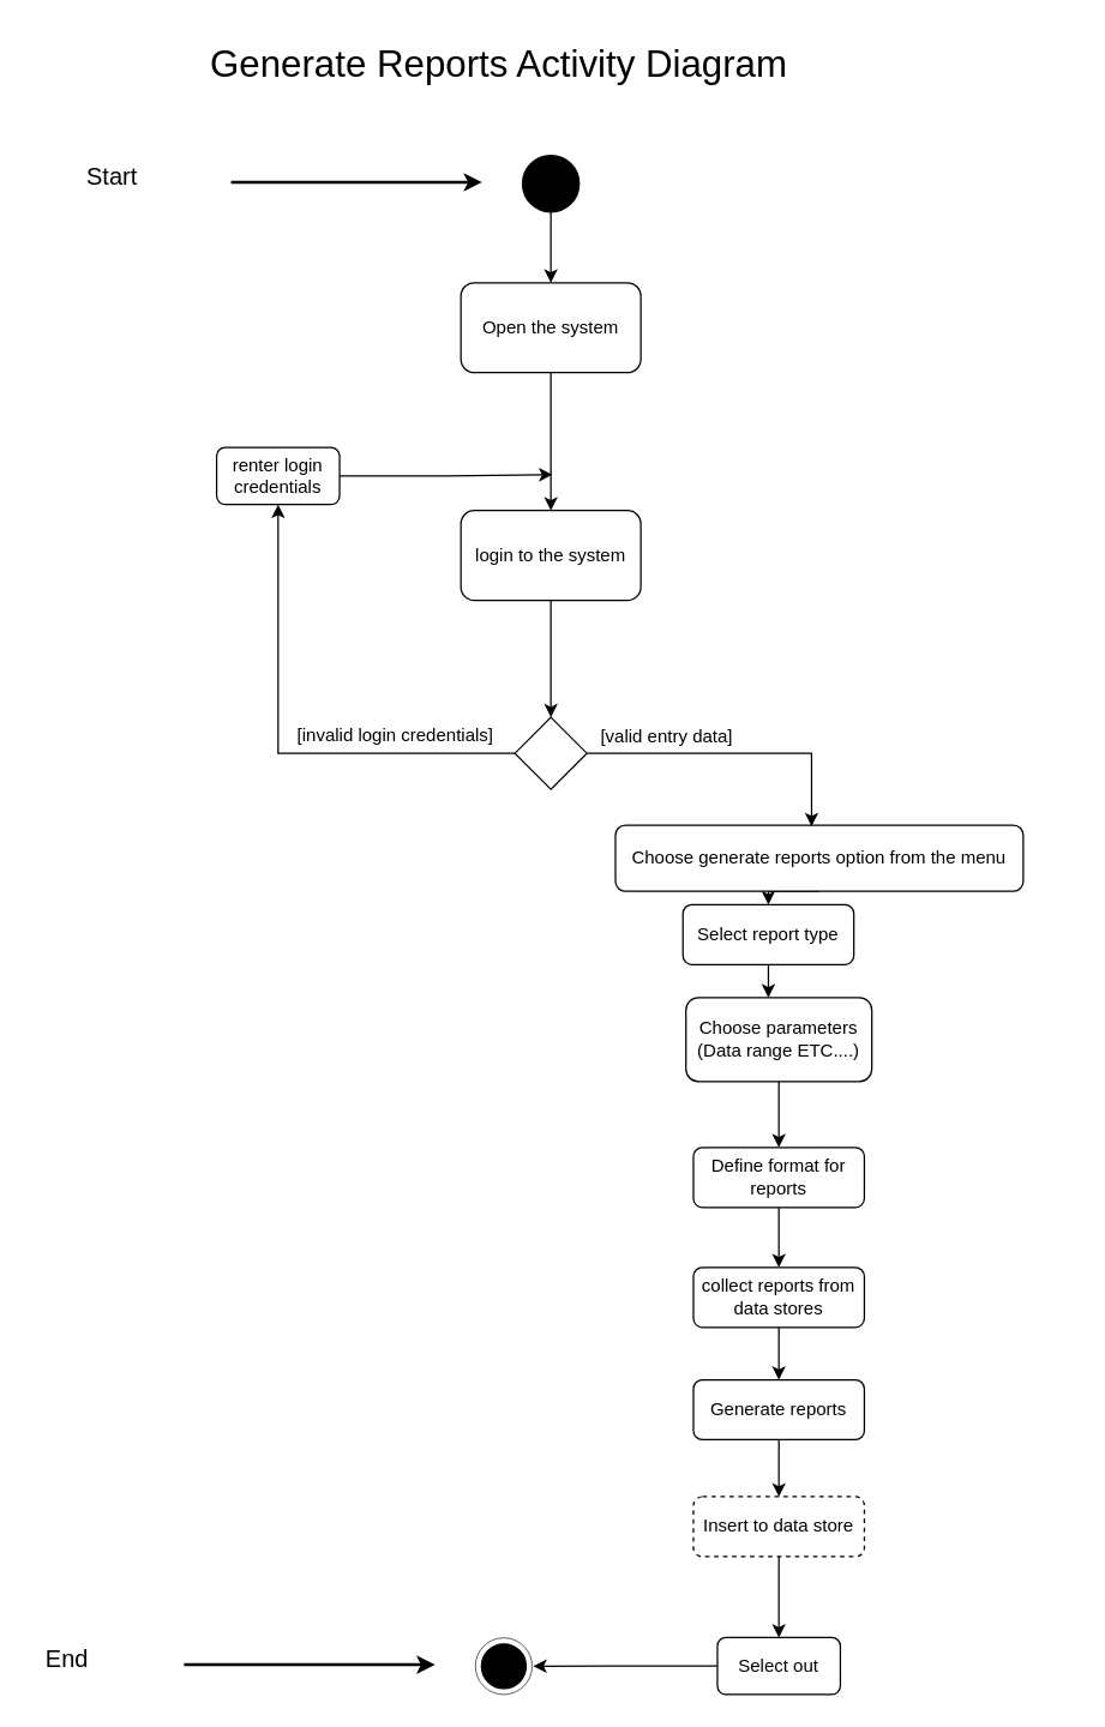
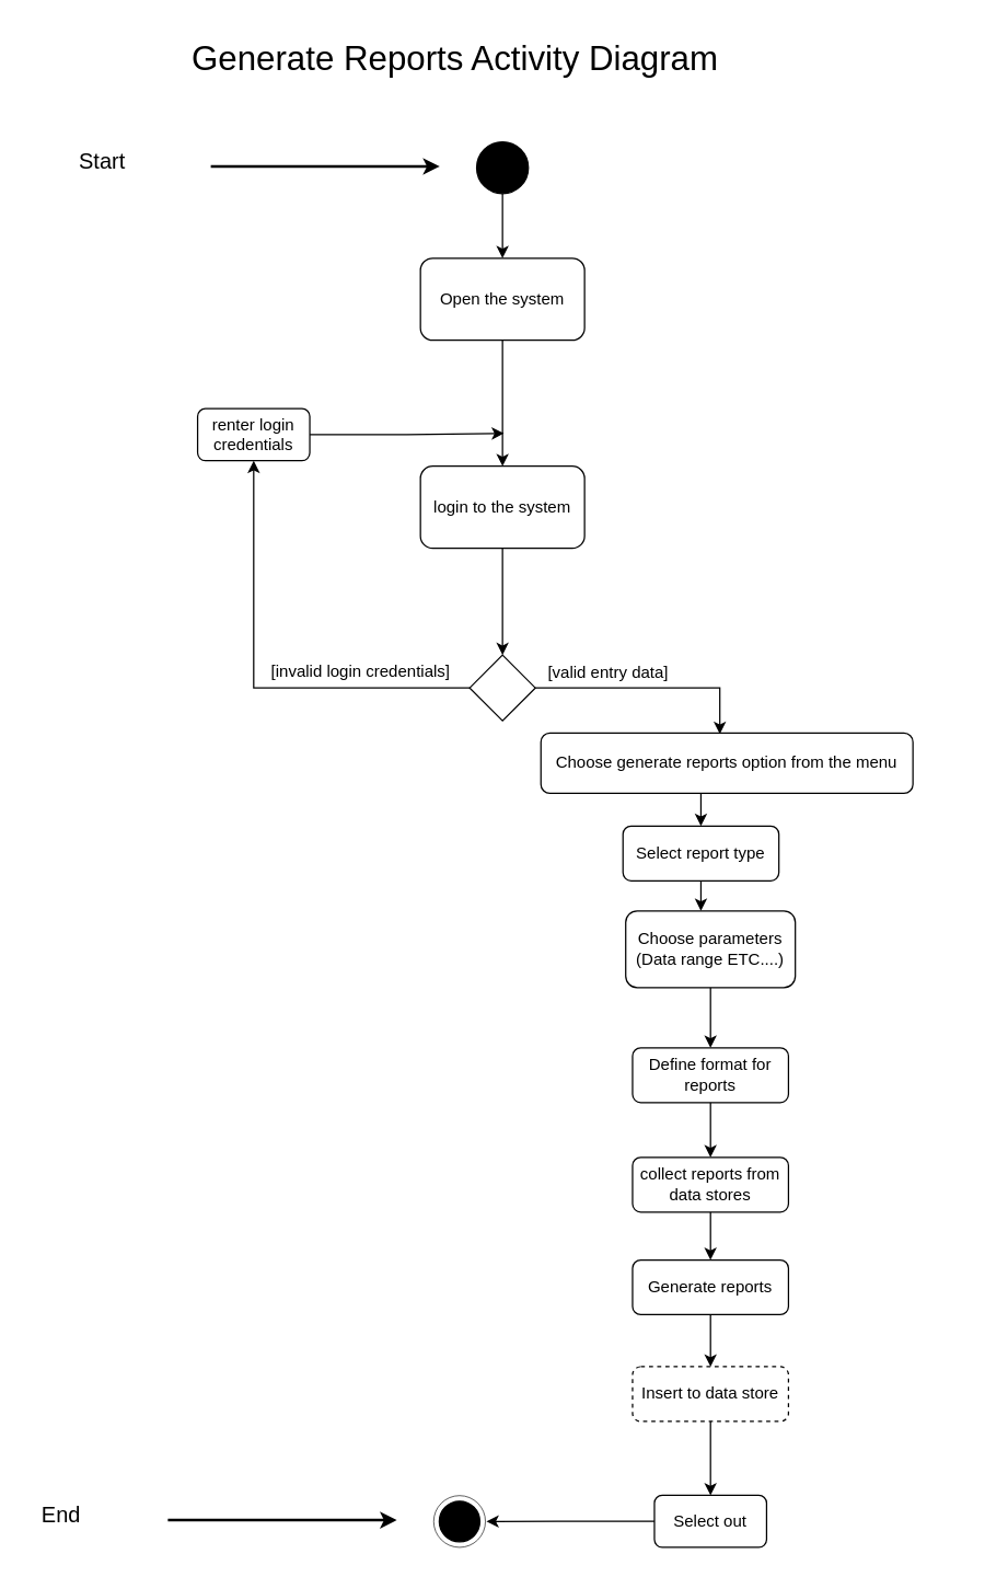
- <mxCell id="39" value="&lt;span style=&quot;text-wrap: nowrap;&quot;&gt;Choose generate reports option from the menu&lt;/span&gt;" style="rounded=1;whiteSpace=wrap;html=1;" parent="3" vertex="1"><mxGeometry x="389" y="449" width="272" height="44" as="geometry" /></mxCell>
+ <mxCell id="39" value="&lt;span style=&quot;text-wrap: nowrap;&quot;&gt;Choose generate reports option from the menu&lt;/span&gt;" style="rounded=1;whiteSpace=wrap;html=1;" parent="3" vertex="1"><mxGeometry x="374" y="434" width="272" height="44" as="geometry" /></mxCell>
